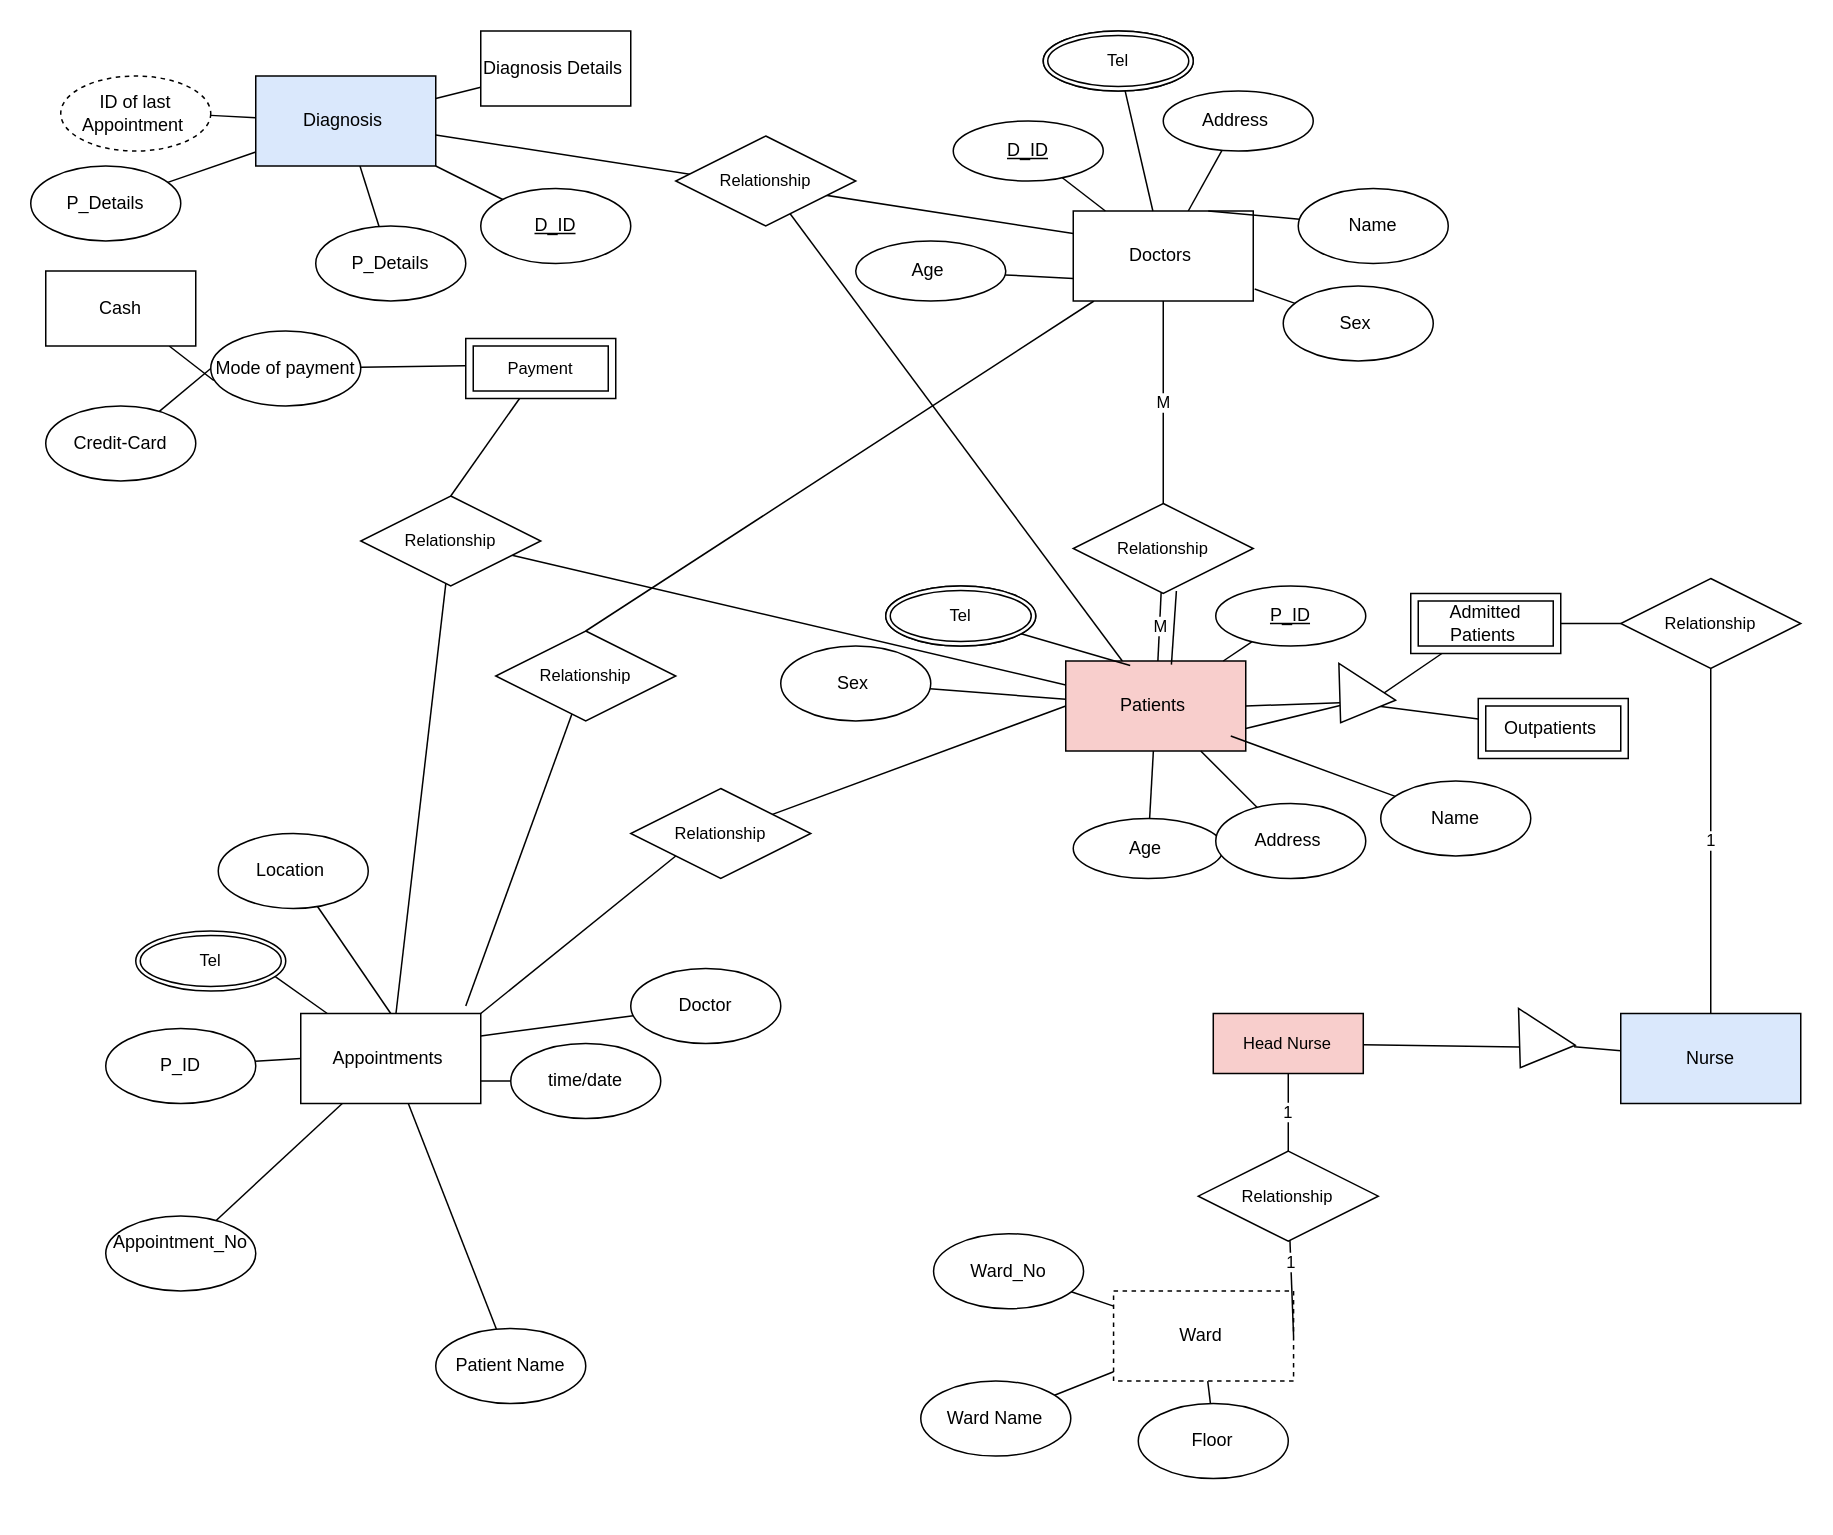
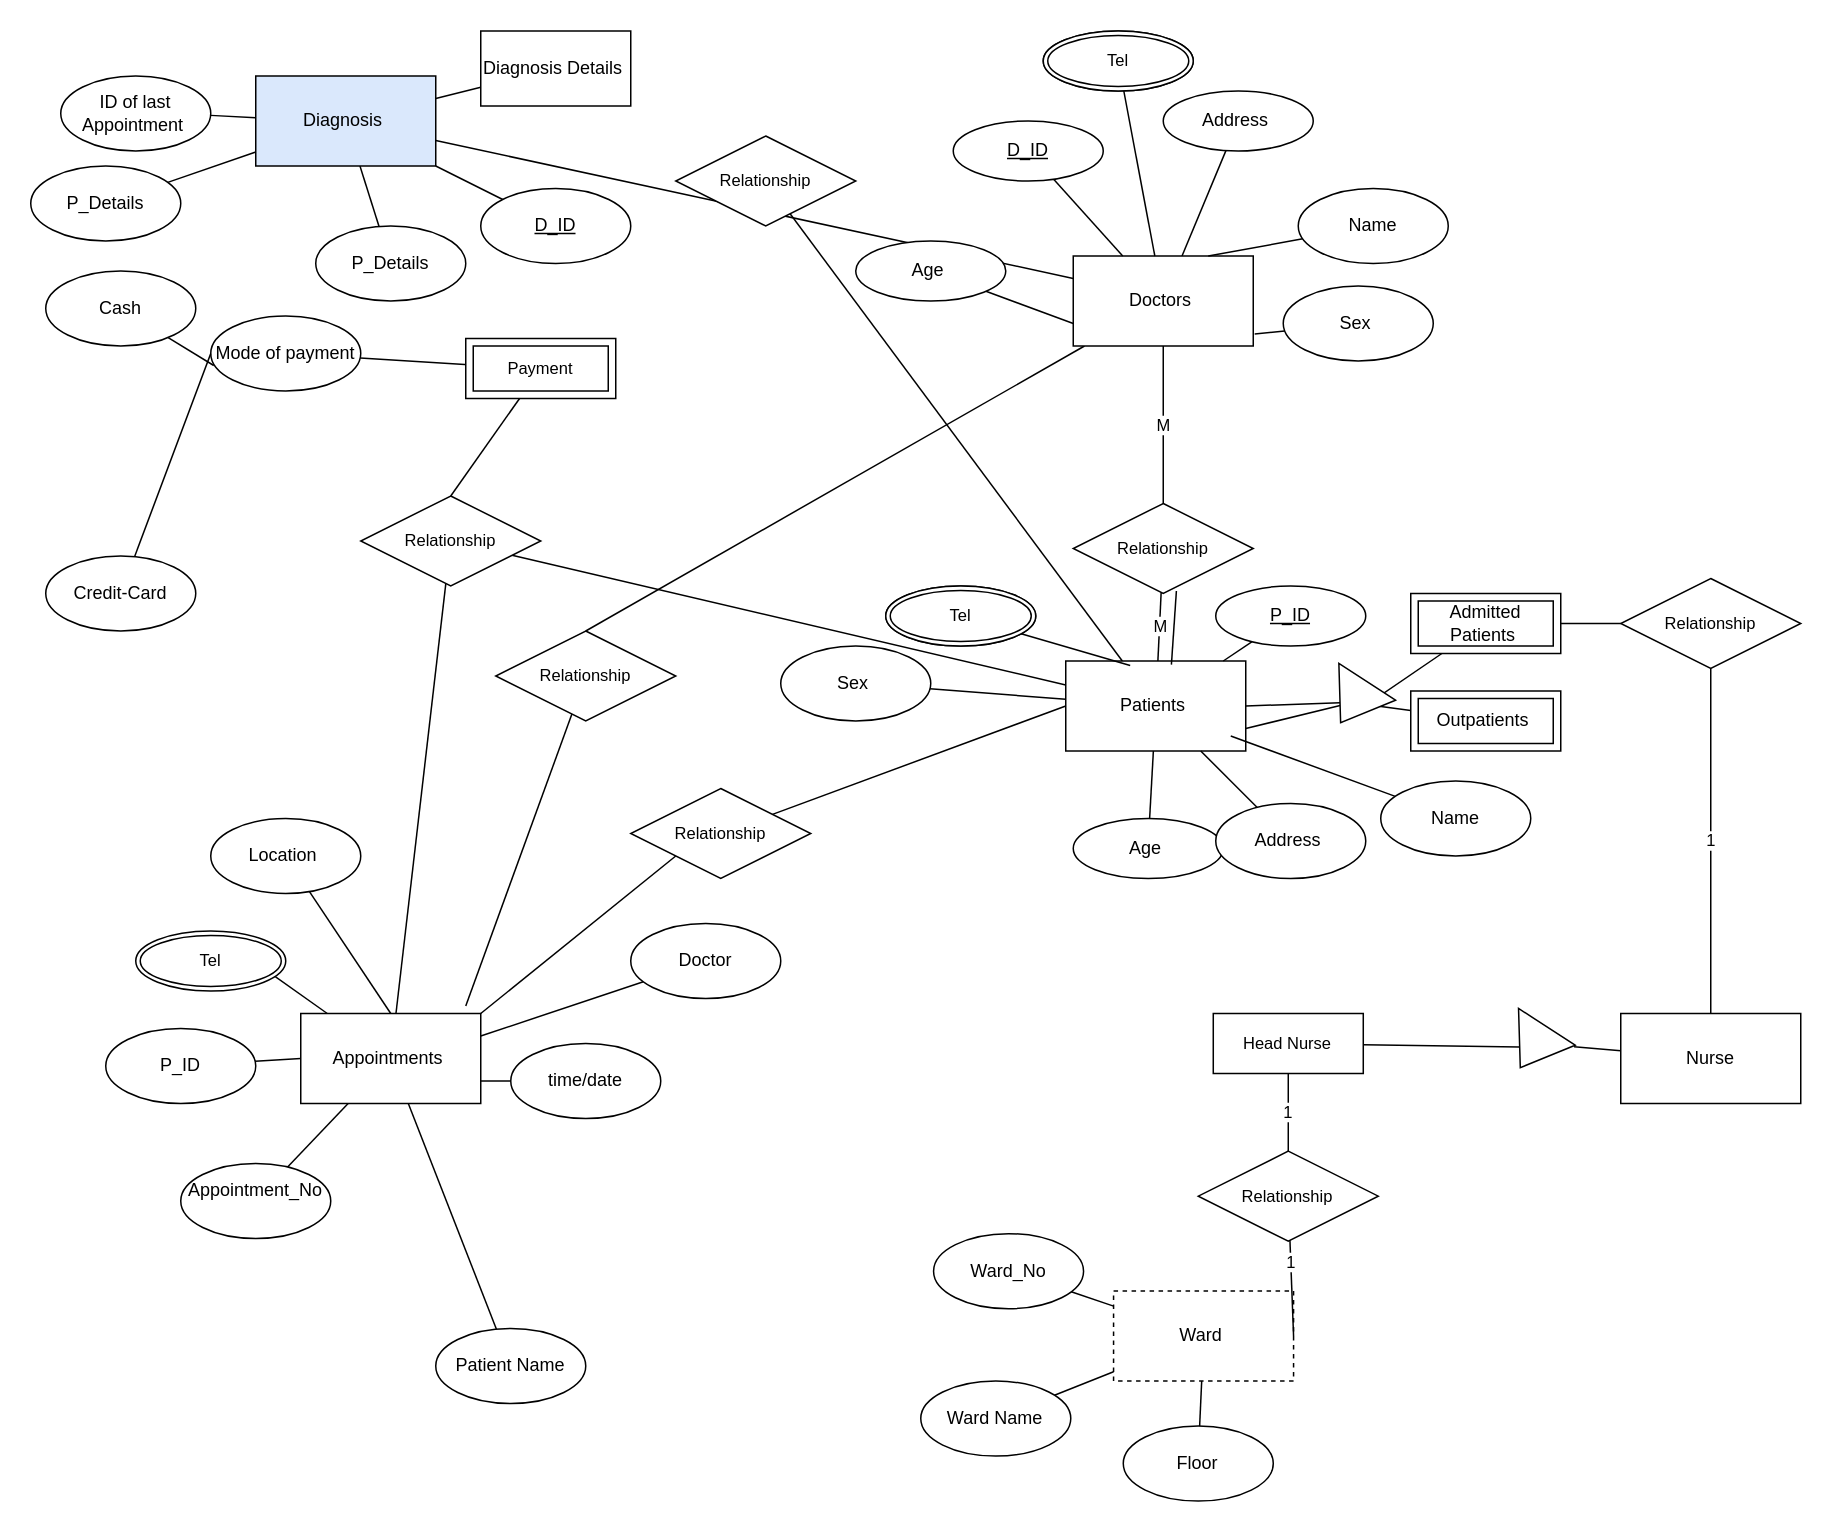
- <mxCell id="72" value="ID of last&lt;br&gt;Appointment&amp;nbsp;" style="ellipse;whiteSpace=wrap;html=1;align=center;dashed=1;" parent="1" vertex="1"><mxGeometry x="40" y="50" width="100" height="50" as="geometry" /></mxCell>
+ <mxCell id="72" value="ID of last&lt;br&gt;Appointment&amp;nbsp;" style="ellipse;whiteSpace=wrap;html=1;align=center;" parent="1" vertex="1"><mxGeometry x="40" y="50" width="100" height="50" as="geometry" /></mxCell>
- <mxCell id="5" value="Doctors&amp;nbsp;&lt;br&gt;" style="rounded=0;whiteSpace=wrap;html=1;" parent="1" vertex="1"><mxGeometry x="715" y="140" width="120" height="60" as="geometry" /></mxCell>
+ <mxCell id="5" value="Doctors&amp;nbsp;&lt;br&gt;" style="rounded=0;whiteSpace=wrap;html=1;" parent="1" vertex="1"><mxGeometry x="715" y="170" width="120" height="60" as="geometry" /></mxCell>
- <mxCell id="66" value="Cash" style="whiteSpace=wrap;html=1;align=center;rounded=0;" parent="1" vertex="1"><mxGeometry x="30" y="180" width="100" height="50" as="geometry" /></mxCell>
+ <mxCell id="66" value="Cash" style="ellipse;whiteSpace=wrap;html=1;align=center;" parent="1" vertex="1"><mxGeometry x="30" y="180" width="100" height="50" as="geometry" /></mxCell>
- <mxCell id="62" value="Mode of payment" style="ellipse;whiteSpace=wrap;html=1;align=center;" parent="1" vertex="1"><mxGeometry x="140" y="220" width="100" height="50" as="geometry" /></mxCell>
+ <mxCell id="62" value="Mode of payment" style="ellipse;whiteSpace=wrap;html=1;align=center;" parent="1" vertex="1"><mxGeometry x="140" y="210" width="100" height="50" as="geometry" /></mxCell>
- <mxCell id="64" value="Credit-Card" style="ellipse;whiteSpace=wrap;html=1;align=center;" parent="1" vertex="1"><mxGeometry x="30" y="270" width="100" height="50" as="geometry" /></mxCell>
+ <mxCell id="64" value="Credit-Card" style="ellipse;whiteSpace=wrap;html=1;align=center;" parent="1" vertex="1"><mxGeometry x="30" y="370" width="100" height="50" as="geometry" /></mxCell>
- <mxCell id="24" value="Patients&amp;nbsp;" style="rounded=0;whiteSpace=wrap;html=1;fillColor=#f8cecc;" parent="1" vertex="1"><mxGeometry x="710" y="440" width="120" height="60" as="geometry" /></mxCell>
+ <mxCell id="24" value="Patients&amp;nbsp;" style="rounded=0;whiteSpace=wrap;html=1;" parent="1" vertex="1"><mxGeometry x="710" y="440" width="120" height="60" as="geometry" /></mxCell>
- <mxCell id="29" value="Outpatients&amp;nbsp;&lt;br&gt;" style="shape=ext;margin=3;double=1;whiteSpace=wrap;html=1;align=center;" parent="1" vertex="1"><mxGeometry x="985" y="465" width="100" height="40" as="geometry" /></mxCell>
+ <mxCell id="29" value="Outpatients&amp;nbsp;&lt;br&gt;" style="shape=ext;margin=3;double=1;whiteSpace=wrap;html=1;align=center;" parent="1" vertex="1"><mxGeometry x="940" y="460" width="100" height="40" as="geometry" /></mxCell>
- <mxCell id="57" value="Location&amp;nbsp;" style="ellipse;whiteSpace=wrap;html=1;align=center;" parent="1" vertex="1"><mxGeometry x="145" y="555" width="100" height="50" as="geometry" /></mxCell>
+ <mxCell id="57" value="Location&amp;nbsp;" style="ellipse;whiteSpace=wrap;html=1;align=center;" parent="1" vertex="1"><mxGeometry x="140" y="545" width="100" height="50" as="geometry" /></mxCell>
- <mxCell id="55" value="Doctor" style="ellipse;whiteSpace=wrap;html=1;align=center;" parent="1" vertex="1"><mxGeometry x="420" y="645" width="100" height="50" as="geometry" /></mxCell>
+ <mxCell id="55" value="Doctor" style="ellipse;whiteSpace=wrap;html=1;align=center;" parent="1" vertex="1"><mxGeometry x="420" y="615" width="100" height="50" as="geometry" /></mxCell>
- <mxCell id="103" value="Head Nurse" style="whiteSpace=wrap;html=1;align=center;fontFamily=Helvetica;fontSize=11;fontColor=default;fillColor=#f8cecc;" vertex="1" parent="1"><mxGeometry x="808.35" y="675" width="100" height="40" as="geometry" /></mxCell>
+ <mxCell id="103" value="Head Nurse" style="whiteSpace=wrap;html=1;align=center;fontFamily=Helvetica;fontSize=11;fontColor=default;" vertex="1" parent="1"><mxGeometry x="808.35" y="675" width="100" height="40" as="geometry" /></mxCell>
- <mxCell id="84" value="Nurse" style="rounded=0;whiteSpace=wrap;html=1;fillColor=#dae8fc;" parent="1" vertex="1"><mxGeometry x="1080" y="675" width="120" height="60" as="geometry" /></mxCell>
+ <mxCell id="84" value="Nurse" style="rounded=0;whiteSpace=wrap;html=1;" parent="1" vertex="1"><mxGeometry x="1080" y="675" width="120" height="60" as="geometry" /></mxCell>
- <mxCell id="49" value="Appointment_No&lt;br&gt;&amp;nbsp;" style="ellipse;whiteSpace=wrap;html=1;align=center;" parent="1" vertex="1"><mxGeometry x="70" y="810" width="100" height="50" as="geometry" /></mxCell>
+ <mxCell id="49" value="Appointment_No&lt;br&gt;&amp;nbsp;" style="ellipse;whiteSpace=wrap;html=1;align=center;" parent="1" vertex="1"><mxGeometry x="120" y="775" width="100" height="50" as="geometry" /></mxCell>
- <mxCell id="82" value="Floor" style="ellipse;whiteSpace=wrap;html=1;align=center;" parent="1" vertex="1"><mxGeometry x="758.35" y="935.04" width="100" height="50" as="geometry" /></mxCell>
+ <mxCell id="82" value="Floor" style="ellipse;whiteSpace=wrap;html=1;align=center;" parent="1" vertex="1"><mxGeometry x="748.35" y="950.04" width="100" height="50" as="geometry" /></mxCell>
